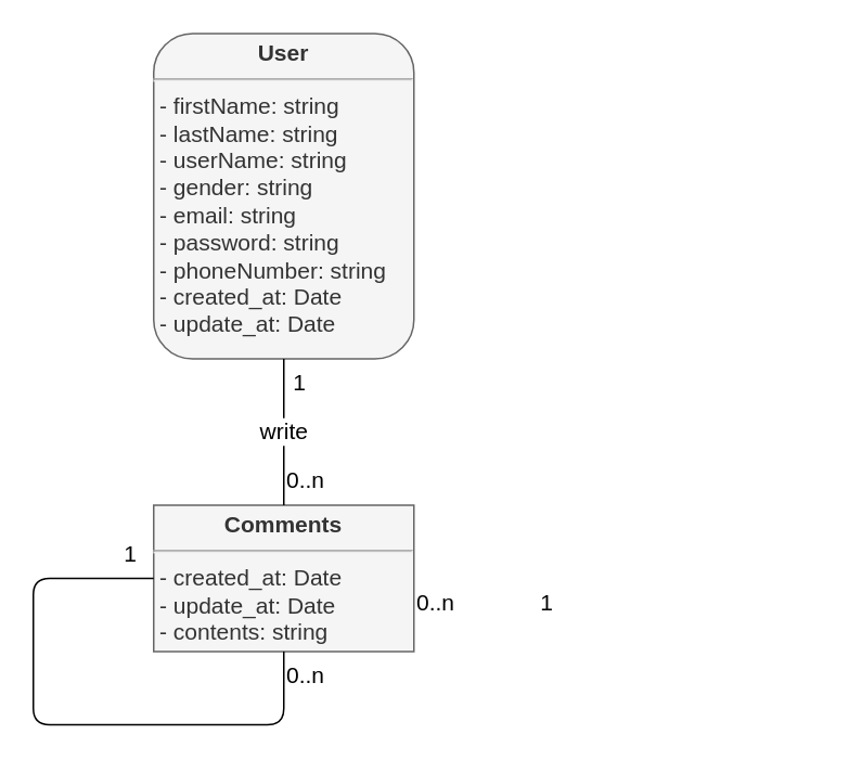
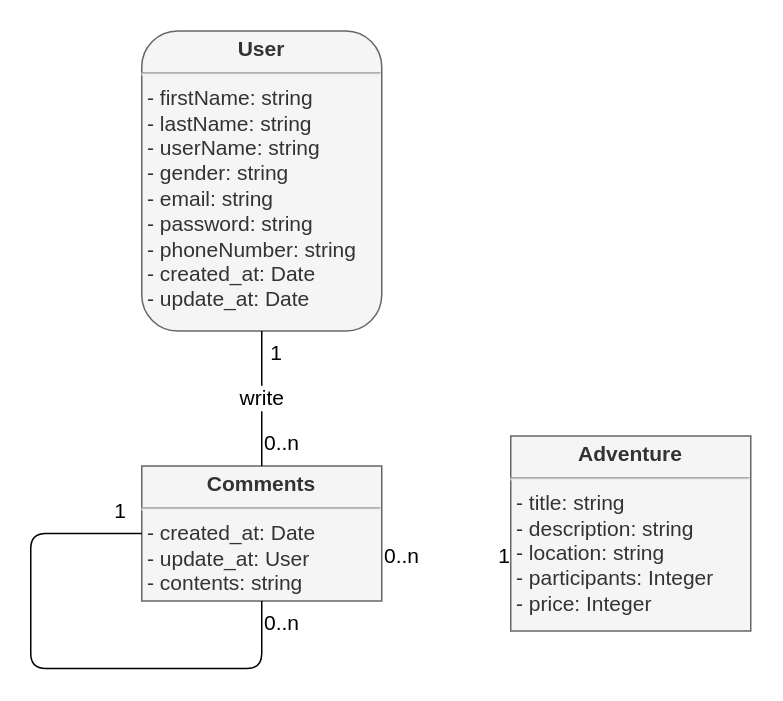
- <mxCell id="3" value="&lt;p style=&quot;margin: 4px 0px 0px; text-align: center; font-size: 14px;&quot;&gt;&lt;b style=&quot;font-size: 14px;&quot;&gt;&lt;font style=&quot;font-size: 14px;&quot;&gt;Comments&lt;/font&gt;&lt;/b&gt;&lt;/p&gt;&lt;hr style=&quot;font-size: 14px;&quot;&gt;&lt;p style=&quot;margin: 0px 0px 0px 4px; font-size: 14px;&quot;&gt;- created_at: Date&lt;/p&gt;&lt;p style=&quot;margin: 0px 0px 0px 4px; font-size: 14px;&quot;&gt;&lt;span style=&quot;font-size: 14px;&quot;&gt;- update_at: Date&lt;/span&gt;&lt;/p&gt;&lt;p style=&quot;margin: 0px 0px 0px 4px; font-size: 14px;&quot;&gt;&lt;span style=&quot;font-size: 14px;&quot;&gt;- contents: string&lt;/span&gt;&lt;br style=&quot;font-size: 14px;&quot;&gt;&lt;/p&gt;" style="verticalAlign=top;align=left;overflow=fill;fontSize=14;fontFamily=Helvetica;html=1;fillColor=#f5f5f5;strokeColor=#666666;fontColor=#333333;" vertex="1" parent="1"><mxGeometry x="94" y="310" width="160" height="90" as="geometry" /></mxCell>
+ <mxCell id="3" value="&lt;p style=&quot;margin: 4px 0px 0px; text-align: center; font-size: 14px;&quot;&gt;&lt;b style=&quot;font-size: 14px;&quot;&gt;&lt;font style=&quot;font-size: 14px;&quot;&gt;Comments&lt;/font&gt;&lt;/b&gt;&lt;/p&gt;&lt;hr style=&quot;font-size: 14px;&quot;&gt;&lt;p style=&quot;margin: 0px 0px 0px 4px; font-size: 14px;&quot;&gt;- created_at: Date&lt;/p&gt;&lt;p style=&quot;margin: 0px 0px 0px 4px; font-size: 14px;&quot;&gt;&lt;span style=&quot;font-size: 14px;&quot;&gt;- update_at: User&lt;/span&gt;&lt;/p&gt;&lt;p style=&quot;margin: 0px 0px 0px 4px; font-size: 14px;&quot;&gt;&lt;span style=&quot;font-size: 14px;&quot;&gt;- contents: string&lt;/span&gt;&lt;br style=&quot;font-size: 14px;&quot;&gt;&lt;/p&gt;" style="verticalAlign=top;align=left;overflow=fill;fontSize=14;fontFamily=Helvetica;html=1;fillColor=#f5f5f5;strokeColor=#666666;fontColor=#333333;" vertex="1" parent="1"><mxGeometry x="94" y="310" width="160" height="90" as="geometry" /></mxCell>
+ <mxCell id="2" value="&lt;p style=&quot;margin: 4px 0px 0px ; text-align: center ; font-size: 14px&quot;&gt;&lt;b style=&quot;font-size: 14px&quot;&gt;&lt;font style=&quot;font-size: 14px&quot;&gt;Adventure&lt;/font&gt;&lt;/b&gt;&lt;/p&gt;&lt;hr style=&quot;font-size: 14px&quot;&gt;&lt;p style=&quot;margin: 0px 0px 0px 4px ; font-size: 14px&quot;&gt;&lt;span style=&quot;font-size: 14px&quot;&gt;- title: string&lt;/span&gt;&lt;br style=&quot;font-size: 14px&quot;&gt;&lt;/p&gt;&lt;p style=&quot;margin: 0px 0px 0px 4px ; font-size: 14px&quot;&gt;&lt;font style=&quot;font-size: 14px&quot;&gt;- description: string&lt;br style=&quot;font-size: 14px&quot;&gt;&lt;/font&gt;&lt;/p&gt;&lt;p style=&quot;margin: 0px 0px 0px 4px ; font-size: 14px&quot;&gt;&lt;font style=&quot;font-size: 14px&quot;&gt;- location: string&lt;/font&gt;&lt;/p&gt;&lt;p style=&quot;margin: 0px 0px 0px 4px ; font-size: 14px&quot;&gt;&lt;font style=&quot;font-size: 14px&quot;&gt;- participants: Integer&lt;br style=&quot;font-size: 14px&quot;&gt;&lt;/font&gt;&lt;/p&gt;&lt;p style=&quot;margin: 0px 0px 0px 4px ; font-size: 14px&quot;&gt;&lt;font style=&quot;font-size: 14px&quot;&gt;- price: Integer&lt;/font&gt;&lt;/p&gt;" style="verticalAlign=top;align=left;overflow=fill;fontSize=14;fontFamily=Helvetica;html=1;fillColor=#f5f5f5;strokeColor=#666666;fontColor=#333333;" vertex="1" parent="1"><mxGeometry x="340" y="290" width="160" height="130" as="geometry" /></mxCell>
